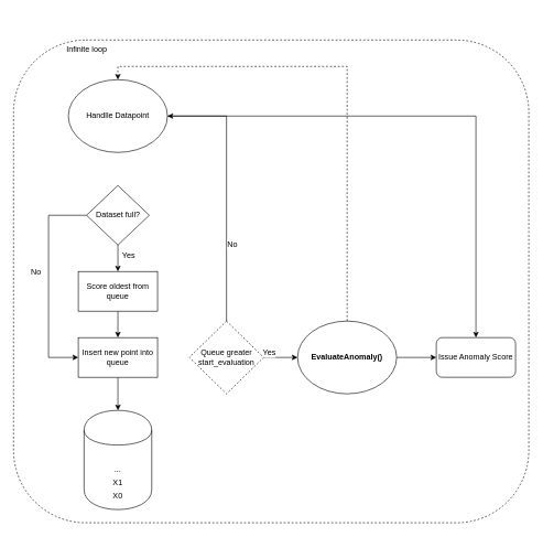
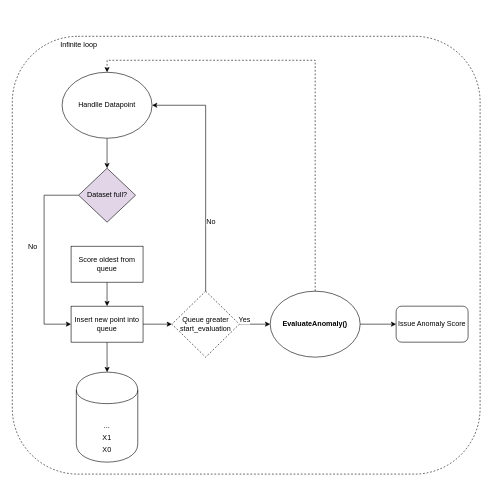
- <mxCell id="2" style="edgeStyle=orthogonalEdgeStyle;rounded=0;orthogonalLoop=1;jettySize=auto;html=1;" parent="1" source="3" target="30" edge="1"><mxGeometry relative="1" as="geometry" /></mxCell>
+ <mxCell id="2" style="edgeStyle=orthogonalEdgeStyle;rounded=0;orthogonalLoop=1;jettySize=auto;html=1;entryX=0.5;entryY=0;entryDx=0;entryDy=0;" parent="1" source="3" target="8" edge="1"><mxGeometry relative="1" as="geometry" /></mxCell>
- <mxCell id="8" value="Dataset full?" style="rhombus;whiteSpace=wrap;html=1;" parent="1" vertex="1"><mxGeometry x="130.5" y="280" width="95" height="90" as="geometry" /></mxCell>
+ <mxCell id="8" value="Dataset full?" style="rhombus;whiteSpace=wrap;html=1;fillColor=#e1d5e7;" parent="1" vertex="1"><mxGeometry x="130.5" y="280" width="95" height="90" as="geometry" /></mxCell>
- <mxCell id="6" style="edgeStyle=orthogonalEdgeStyle;rounded=0;orthogonalLoop=1;jettySize=auto;html=1;exitX=0.5;exitY=1;exitDx=0;exitDy=0;entryX=0.5;entryY=0;entryDx=0;entryDy=0;" parent="1" source="8" target="10" edge="1"><mxGeometry relative="1" as="geometry" /></mxCell>
- <mxCell id="7" value="&lt;div&gt;Yes&lt;/div&gt;" style="text;html=1;align=center;verticalAlign=middle;resizable=0;points=[];labelBackgroundColor=#ffffff;" parent="6" vertex="1" connectable="0"><mxGeometry x="0.032" y="-10" relative="1" as="geometry"><mxPoint x="25" y="-6" as="offset" /></mxGeometry></mxCell>
+ <mxCell id="12" style="edgeStyle=orthogonalEdgeStyle;rounded=0;orthogonalLoop=1;jettySize=auto;html=1;entryX=0;entryY=0.5;entryDx=0;entryDy=0;" parent="1" source="13" target="27" edge="1"><mxGeometry relative="1" as="geometry" /></mxCell>
